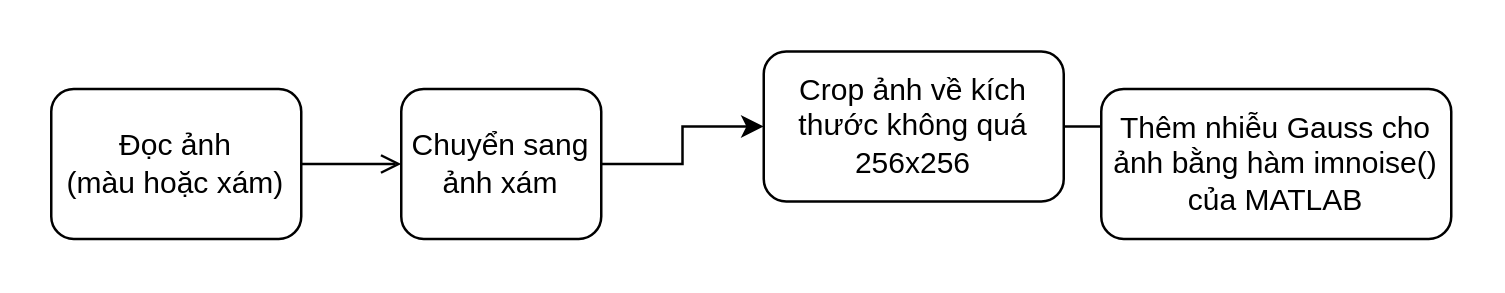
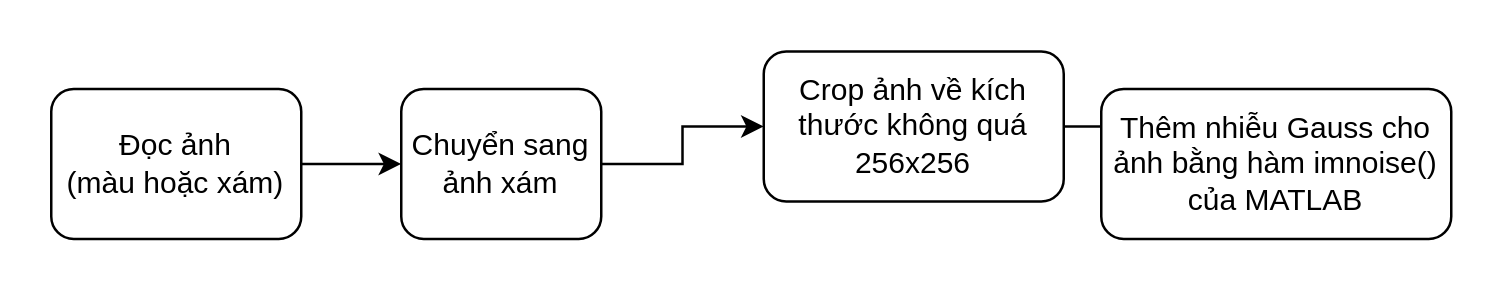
- <mxCell id="4" value="" style="edgeStyle=orthogonalEdgeStyle;rounded=0;orthogonalLoop=1;jettySize=auto;html=1;endArrow=open;" parent="1" source="5" target="3" edge="1"><mxGeometry relative="1" as="geometry" /></mxCell>
+ <mxCell id="4" value="" style="edgeStyle=orthogonalEdgeStyle;rounded=0;orthogonalLoop=1;jettySize=auto;html=1;" parent="1" source="5" target="3" edge="1"><mxGeometry relative="1" as="geometry" /></mxCell>
